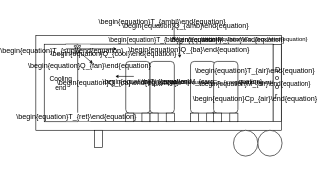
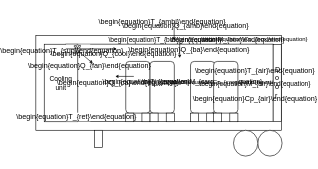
- <mxCell id="4" value="&lt;font style=&quot;font-size: 11px&quot;&gt;Cooling&lt;br&gt;end&lt;/font&gt;" style="rounded=0;whiteSpace=wrap;html=1;" vertex="1" parent="1"><mxGeometry x="34" y="73.29" width="56" height="129.37" as="geometry" /></mxCell>
+ <mxCell id="4" value="&lt;font style=&quot;font-size: 11px&quot;&gt;Cooling&lt;br&gt;unit&lt;/font&gt;" style="rounded=0;whiteSpace=wrap;html=1;" vertex="1" parent="1"><mxGeometry x="34" y="73.29" width="56" height="129.37" as="geometry" /></mxCell>
